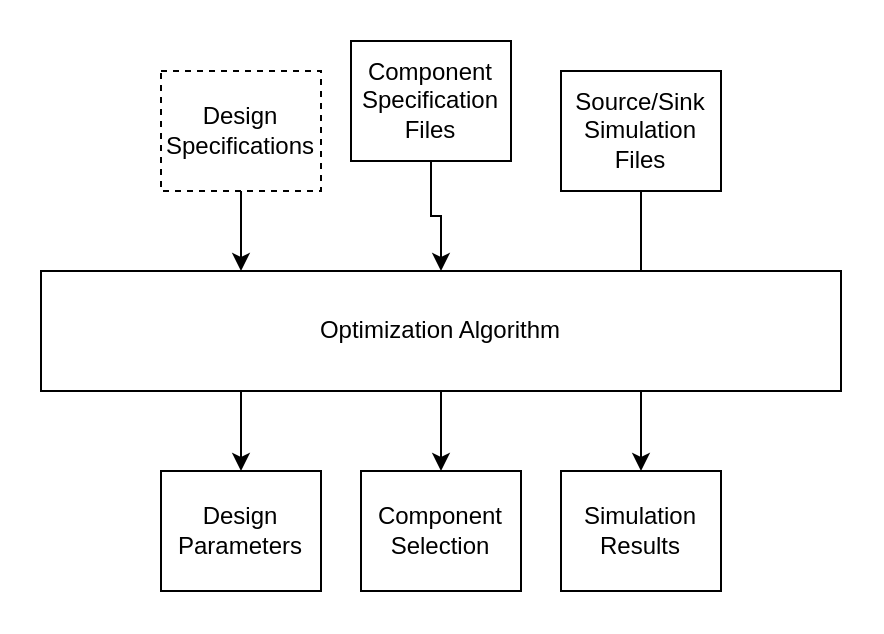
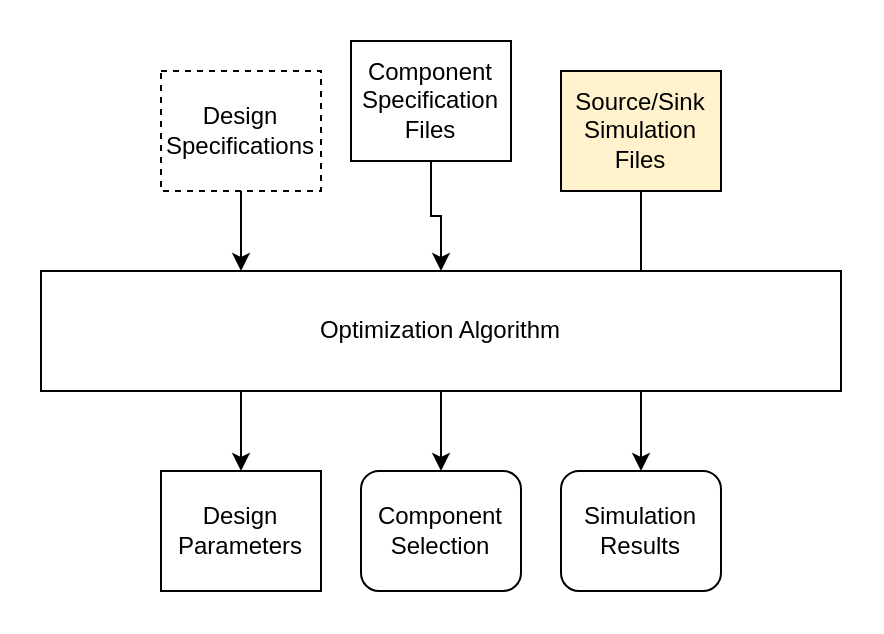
- <mxCell id="14" value="Source/Sink Simulation Files" style="rounded=0;whiteSpace=wrap;html=1;" vertex="1" parent="1"><mxGeometry x="280" y="35" width="80" height="60" as="geometry" /></mxCell>
+ <mxCell id="14" value="Source/Sink Simulation Files" style="rounded=0;whiteSpace=wrap;html=1;fillColor=#fff2cc;" vertex="1" parent="1"><mxGeometry x="280" y="35" width="80" height="60" as="geometry" /></mxCell>
- <mxCell id="11" value="Component Selection" style="rounded=0;whiteSpace=wrap;html=1;" vertex="1" parent="1"><mxGeometry x="180" y="235" width="80" height="60" as="geometry" /></mxCell>
+ <mxCell id="11" value="Component Selection" style="whiteSpace=wrap;html=1;rounded=1;" vertex="1" parent="1"><mxGeometry x="180" y="235" width="80" height="60" as="geometry" /></mxCell>
- <mxCell id="12" value="Simulation Results" style="rounded=0;whiteSpace=wrap;html=1;" vertex="1" parent="1"><mxGeometry x="280" y="235" width="80" height="60" as="geometry" /></mxCell>
+ <mxCell id="12" value="Simulation Results" style="whiteSpace=wrap;html=1;rounded=1;" vertex="1" parent="1"><mxGeometry x="280" y="235" width="80" height="60" as="geometry" /></mxCell>
